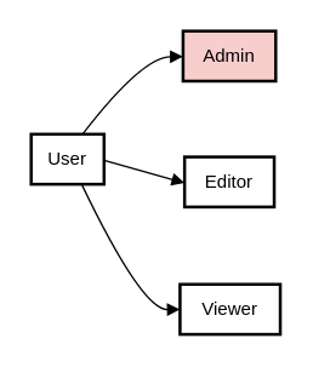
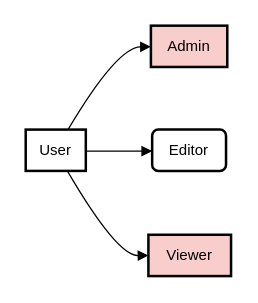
- <mxCell id="2" value="User" style="whiteSpace=wrap;strokeWidth=2;" vertex="1" parent="1"><mxGeometry x="20" y="88" width="48" height="33" as="geometry" /></mxCell>
+ <mxCell id="2" value="User" style="whiteSpace=wrap;strokeWidth=2;" vertex="1" parent="1"><mxGeometry y="103" width="48" height="33" as="geometry" x="20" /></mxCell>
- <mxCell id="4" value="Editor" style="whiteSpace=wrap;strokeWidth=2;" vertex="1" parent="1"><mxGeometry x="121" y="103" width="59" height="33" as="geometry" /></mxCell>
+ <mxCell id="4" value="Editor" style="whiteSpace=wrap;strokeWidth=2;rounded=1;" vertex="1" parent="1"><mxGeometry x="121" y="103" width="59" height="33" as="geometry" /></mxCell>
- <mxCell id="5" value="Viewer" style="whiteSpace=wrap;strokeWidth=2;" vertex="1" parent="1"><mxGeometry x="118" y="187" width="66" height="33" as="geometry" /></mxCell>
+ <mxCell id="5" value="Viewer" style="whiteSpace=wrap;strokeWidth=2;fillColor=#f8cecc;" vertex="1" parent="1"><mxGeometry x="118" y="187" width="66" height="33" as="geometry" /></mxCell>
